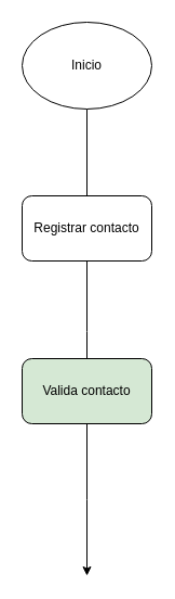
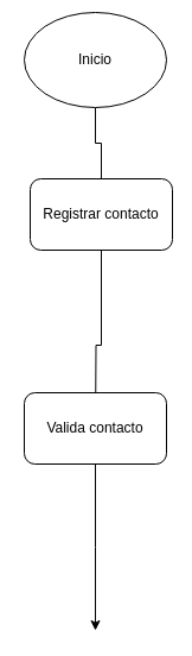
- <mxCell id="3" value="Inicio" style="ellipse;whiteSpace=wrap;html=1;" vertex="1" parent="1"><mxGeometry x="20" y="20" width="120" height="80" as="geometry" /></mxCell>
+ <mxCell id="3" value="Inicio" style="ellipse;whiteSpace=wrap;html=1;" vertex="1" parent="1"><mxGeometry x="20" y="10" width="120" height="80" as="geometry" /></mxCell>
- <mxCell id="5" value="Registrar contacto" style="rounded=1;whiteSpace=wrap;html=1;" vertex="1" parent="1"><mxGeometry x="20" y="180" width="120" height="60" as="geometry" /></mxCell>
+ <mxCell id="5" value="Registrar contacto" style="rounded=1;whiteSpace=wrap;html=1;" vertex="1" parent="1"><mxGeometry x="25" y="150" width="120" height="60" as="geometry" /></mxCell>
- <mxCell id="7" value="Valida contacto" style="rounded=1;whiteSpace=wrap;html=1;fillColor=#d5e8d4;" vertex="1" parent="1"><mxGeometry x="20" y="330" width="120" height="60" as="geometry" /></mxCell>
+ <mxCell id="7" value="Valida contacto" style="rounded=1;whiteSpace=wrap;html=1;" vertex="1" parent="1"><mxGeometry x="20" y="330" width="120" height="60" as="geometry" /></mxCell>
